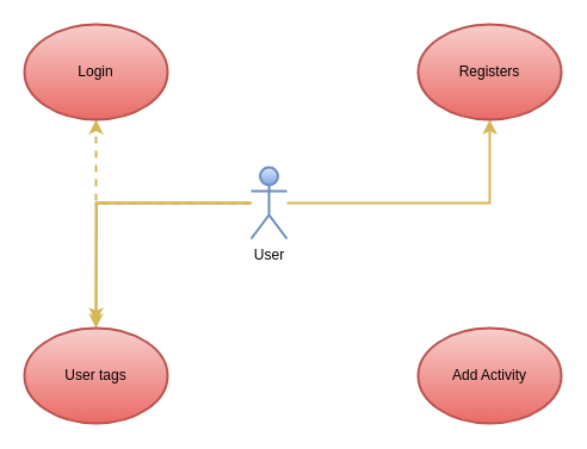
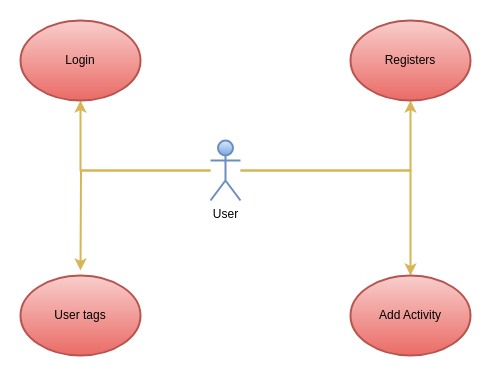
- <mxCell id="3" style="edgeStyle=orthogonalEdgeStyle;rounded=0;orthogonalLoop=1;jettySize=auto;html=1;strokeWidth=2;fillColor=#fff2cc;gradientColor=#ffd966;strokeColor=#d6b656;dashed=1;" edge="1" parent="1" source="6" target="8"><mxGeometry relative="1" as="geometry" /></mxCell>
+ <mxCell id="3" style="edgeStyle=orthogonalEdgeStyle;rounded=0;orthogonalLoop=1;jettySize=auto;html=1;strokeWidth=2;fillColor=#fff2cc;gradientColor=#ffd966;strokeColor=#d6b656;" edge="1" parent="1" source="6" target="8"><mxGeometry relative="1" as="geometry" /></mxCell>
- <mxCell id="4" style="edgeStyle=orthogonalEdgeStyle;rounded=0;orthogonalLoop=1;jettySize=auto;html=1;strokeWidth=2;fillColor=#fff2cc;gradientColor=#ffd966;strokeColor=#d6b656;" edge="1" parent="1" source="6" target="10"><mxGeometry relative="1" as="geometry" /></mxCell>
+ <mxCell id="4" style="edgeStyle=orthogonalEdgeStyle;rounded=0;orthogonalLoop=1;jettySize=auto;html=1;strokeWidth=2;fillColor=#fff2cc;gradientColor=#ffd966;strokeColor=#d6b656;" edge="1" parent="1" source="6" target="9"><mxGeometry relative="1" as="geometry" /></mxCell>
